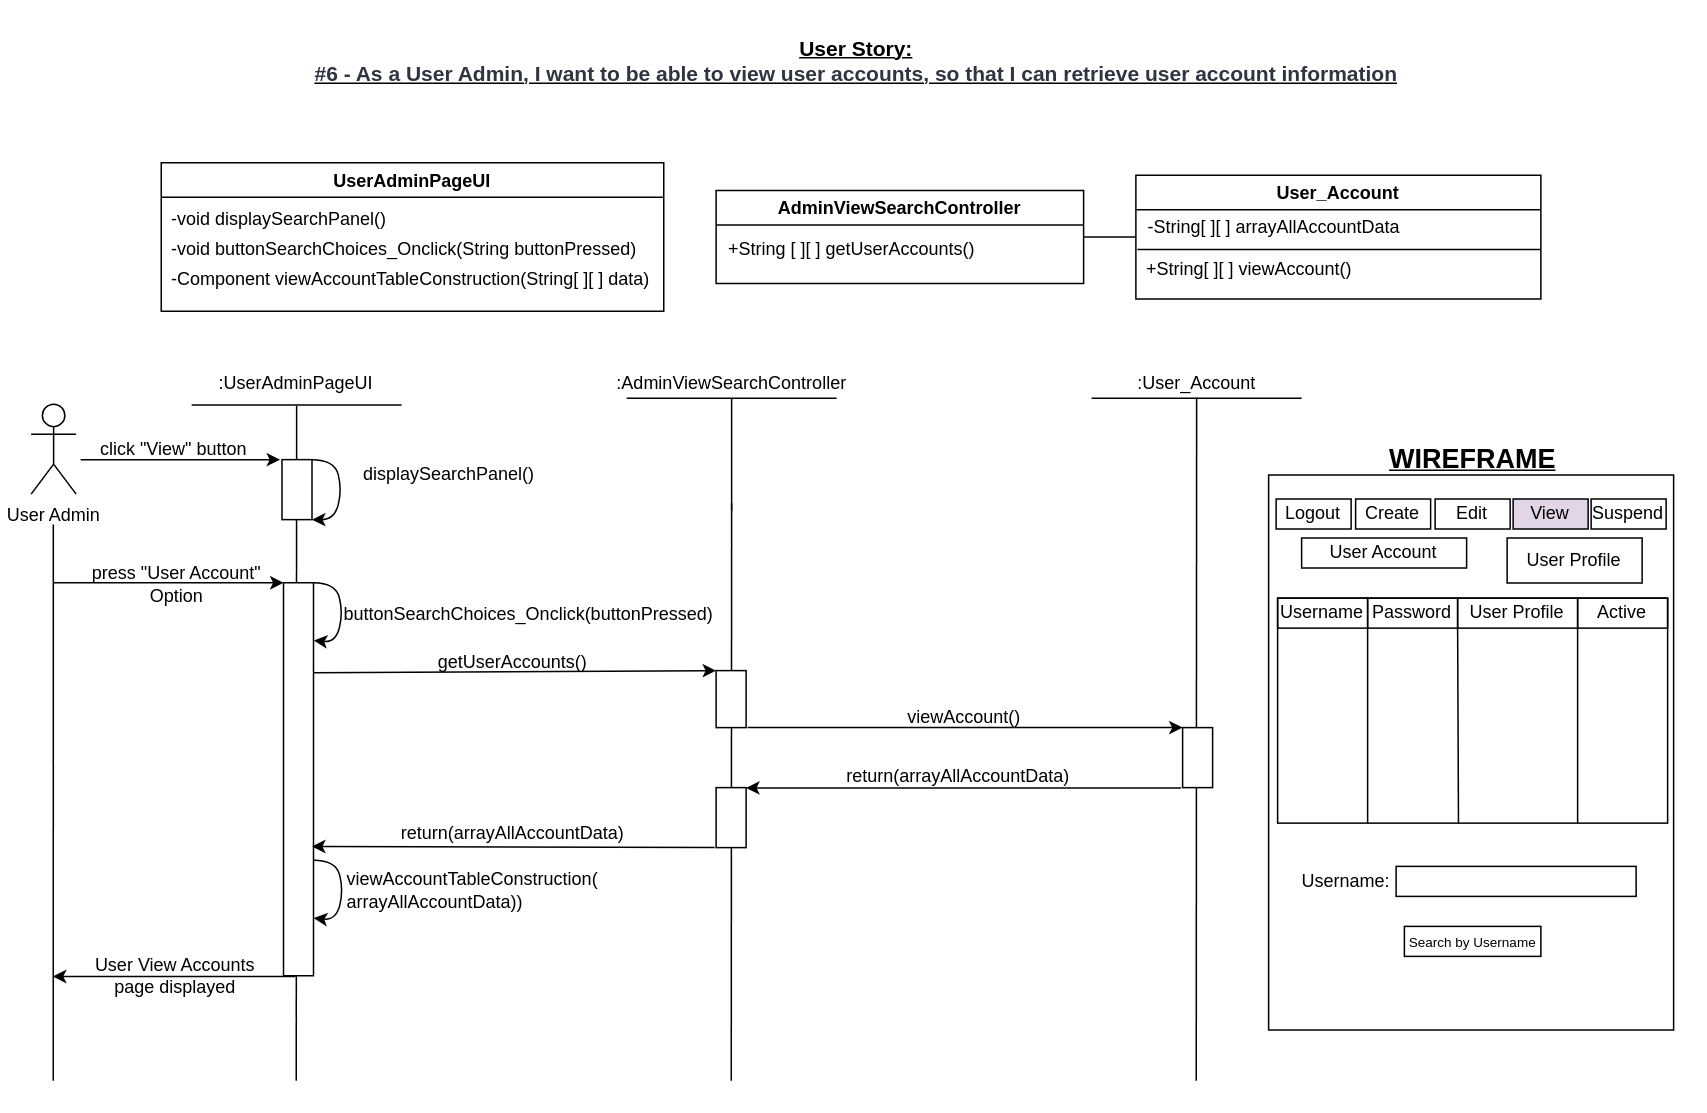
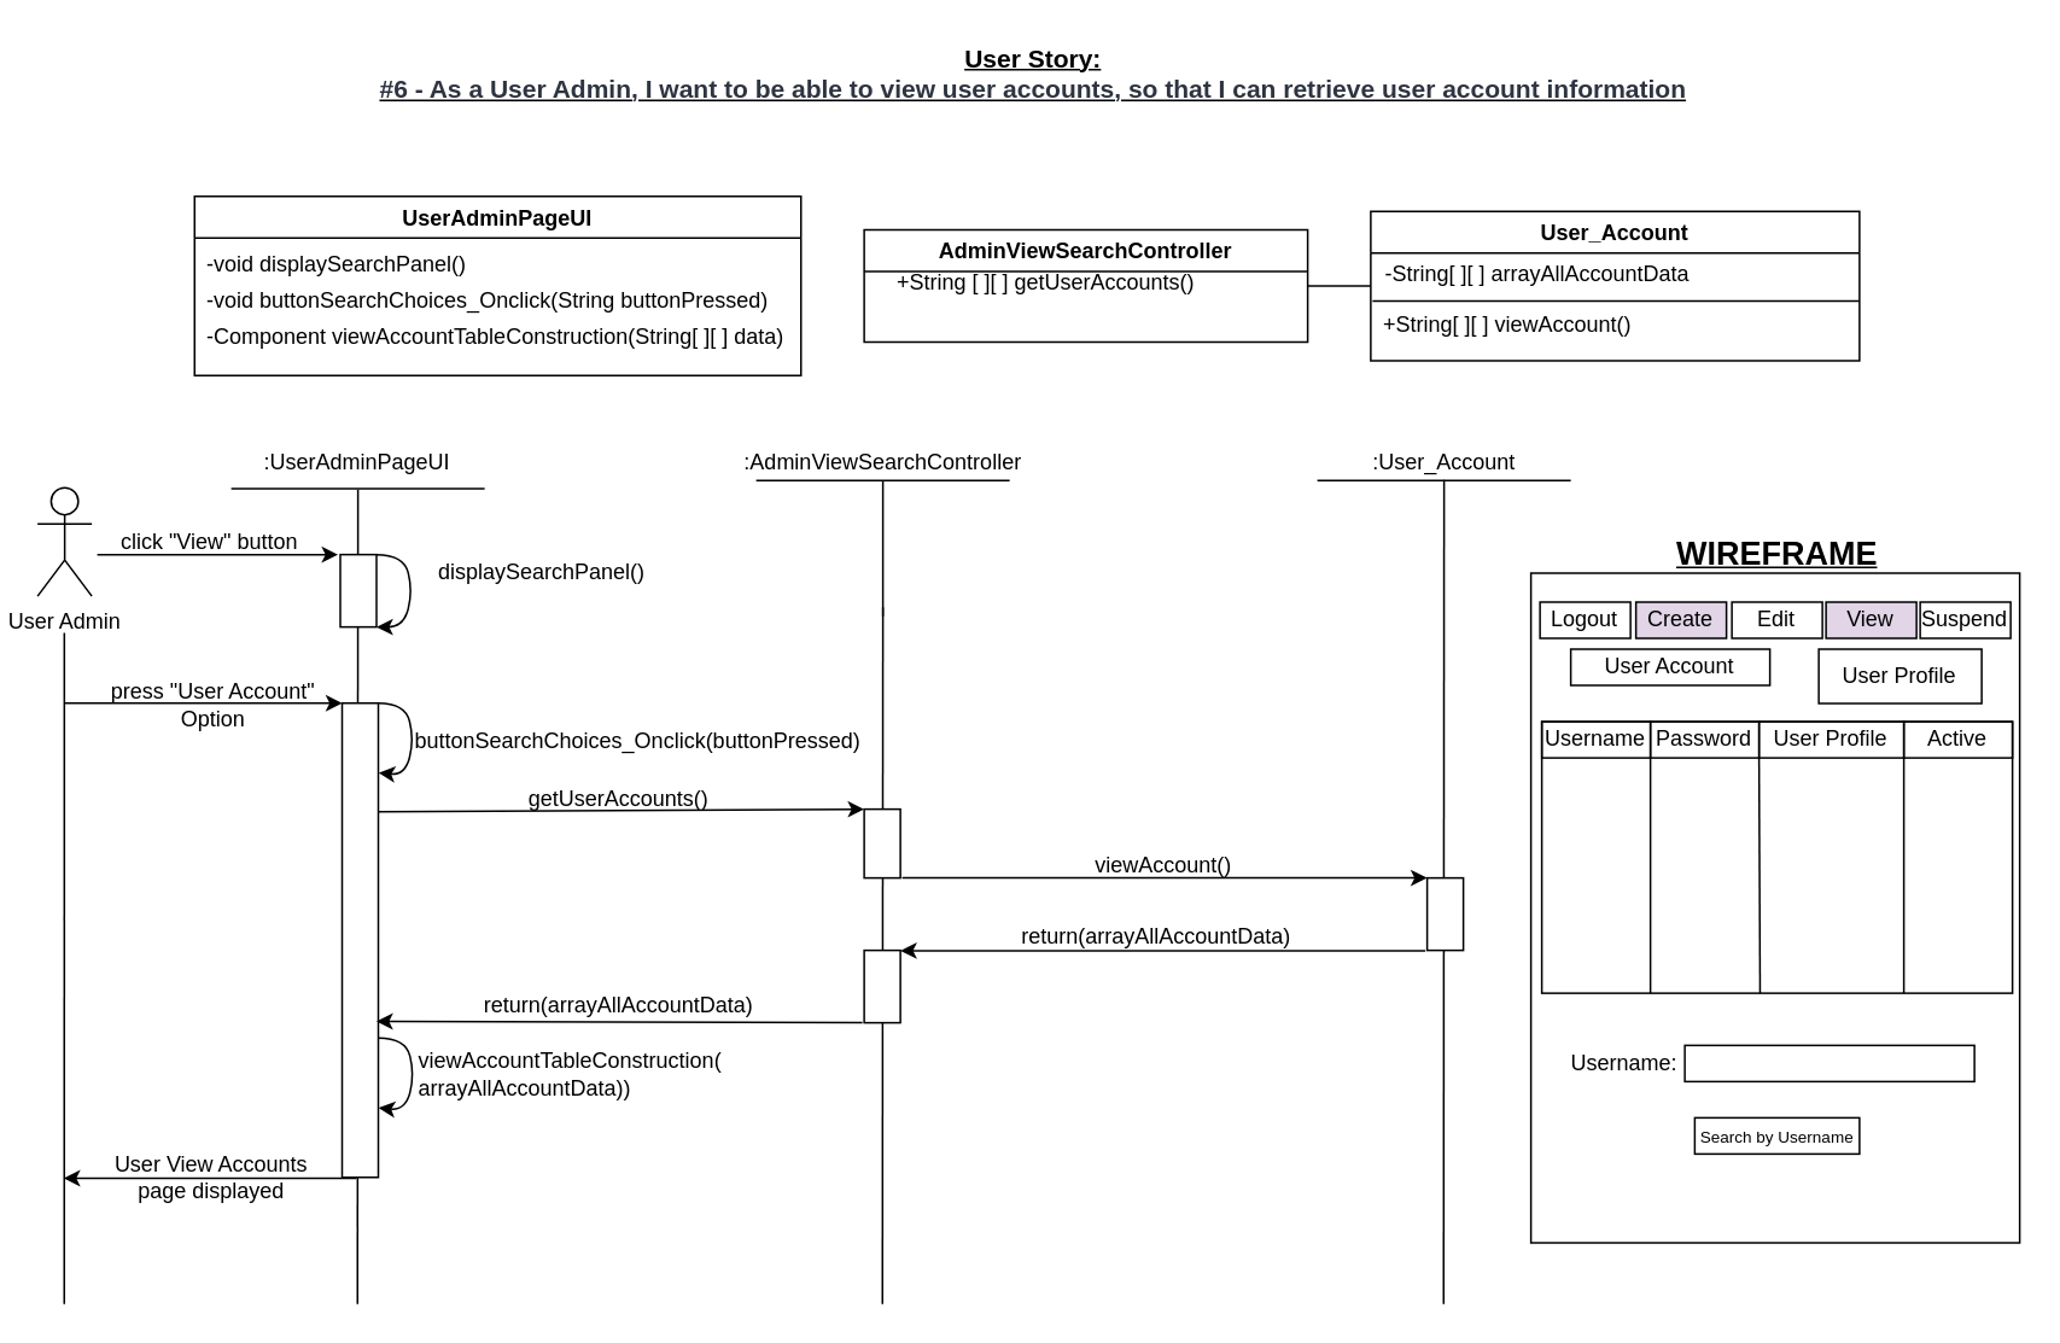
- <mxCell id="10" value="&lt;div style=&quot;text-align: left&quot;&gt;+String [ ][ ] getUserAccounts()&lt;/div&gt;" style="text;html=1;align=center;verticalAlign=middle;resizable=0;points=[];autosize=1;strokeColor=none;fillColor=none;" parent="9" vertex="1"><mxGeometry y="29.57" width="180" height="20" as="geometry" /></mxCell>
+ <mxCell id="10" value="&lt;div style=&quot;text-align: left&quot;&gt;+String [ ][ ] getUserAccounts()&lt;/div&gt;" style="text;html=1;align=center;verticalAlign=middle;resizable=0;points=[];autosize=1;strokeColor=none;fillColor=none;" parent="9" vertex="1"><mxGeometry x="10" y="19.57" width="180" height="20" as="geometry" /></mxCell>
- <mxCell id="25" value="Create" style="rounded=0;whiteSpace=wrap;html=1;" parent="1" vertex="1"><mxGeometry x="903.25" y="332.17" width="50" height="20" as="geometry" /></mxCell>
+ <mxCell id="25" value="Create" style="rounded=0;whiteSpace=wrap;html=1;fillColor=#e1d5e7;" parent="1" vertex="1"><mxGeometry x="903.25" y="332.17" width="50" height="20" as="geometry" /></mxCell>
